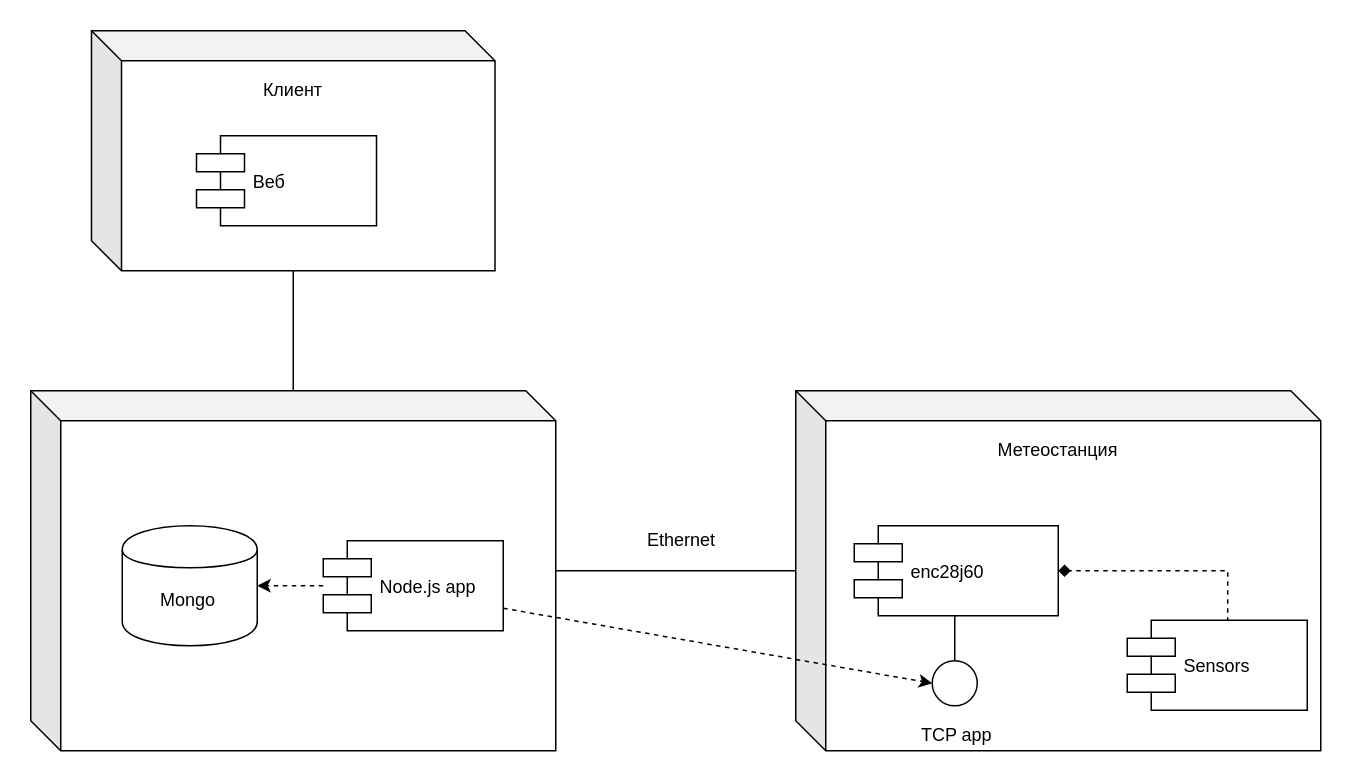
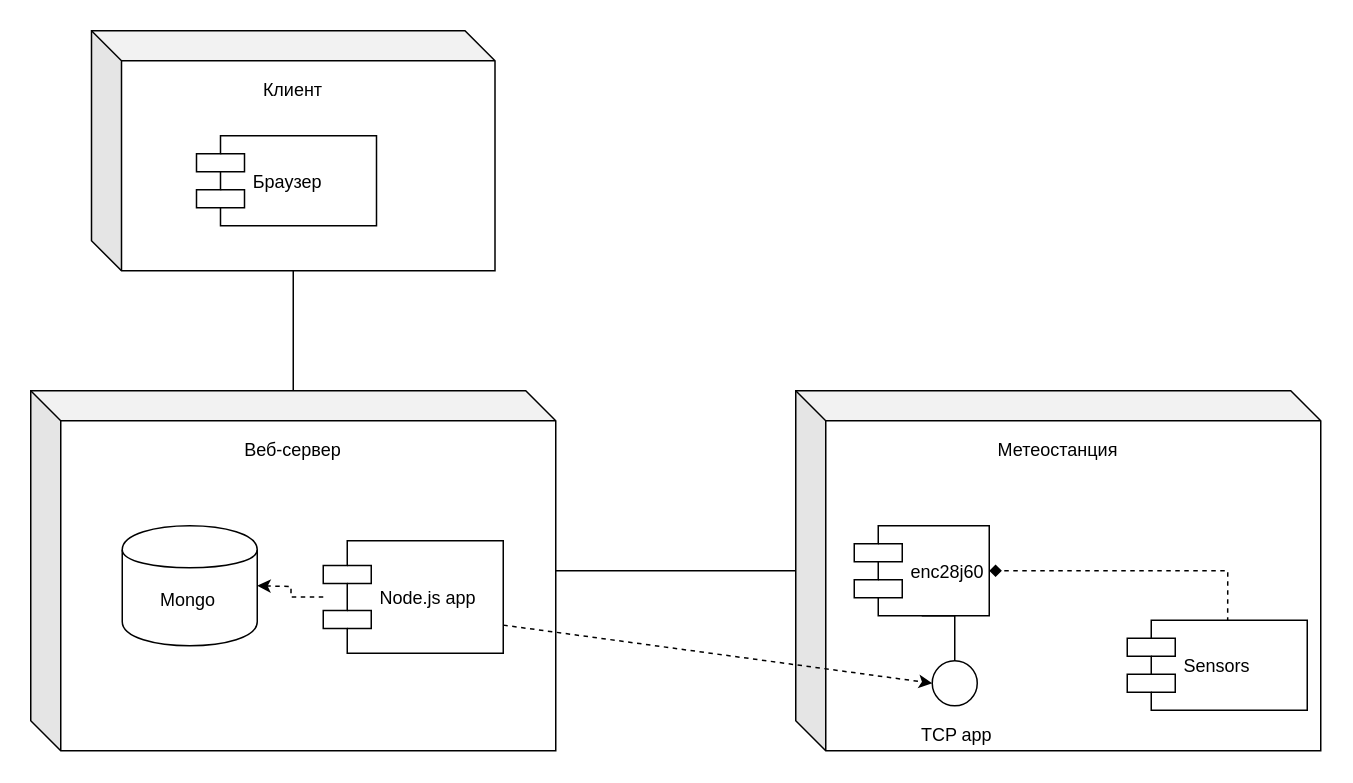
- <mxCell id="16" value="Веб" style="shape=component;align=left;spacingLeft=36;" vertex="1" parent="1"><mxGeometry x="130.5" y="90" width="120" height="60" as="geometry" /></mxCell>
+ <mxCell id="16" value="Браузер" style="shape=component;align=left;spacingLeft=36;" vertex="1" parent="1"><mxGeometry x="130.5" y="90" width="120" height="60" as="geometry" /></mxCell>
+ <mxCell id="7" value="Веб-сервер" style="text;html=1;strokeColor=none;fillColor=none;align=center;verticalAlign=middle;whiteSpace=wrap;rounded=0;" vertex="1" parent="1"><mxGeometry x="145" y="290" width="100" height="20" as="geometry" /></mxCell>
- <mxCell id="9" value="&lt;div&gt;Ethernet&lt;/div&gt;" style="text;html=1;strokeColor=none;fillColor=none;align=center;verticalAlign=middle;whiteSpace=wrap;rounded=0;" vertex="1" parent="1"><mxGeometry x="434" y="350" width="40" height="20" as="geometry" /></mxCell>
- <mxCell id="14" value="enc28j60" style="shape=component;align=left;spacingLeft=36;" vertex="1" parent="1"><mxGeometry x="569" y="350" width="136" height="60" as="geometry" /></mxCell>
+ <mxCell id="14" value="enc28j60" style="shape=component;align=left;spacingLeft=36;" vertex="1" parent="1"><mxGeometry x="569" y="350" width="90" height="60" as="geometry" /></mxCell>
- <mxCell id="12" value="Node.js app" style="shape=component;align=left;spacingLeft=36;" vertex="1" parent="1"><mxGeometry x="215" y="360" width="120" height="60" as="geometry" /></mxCell>
+ <mxCell id="12" value="Node.js app" style="shape=component;align=left;spacingLeft=36;" vertex="1" parent="1"><mxGeometry x="215" y="360" width="120" height="75" as="geometry" /></mxCell>
